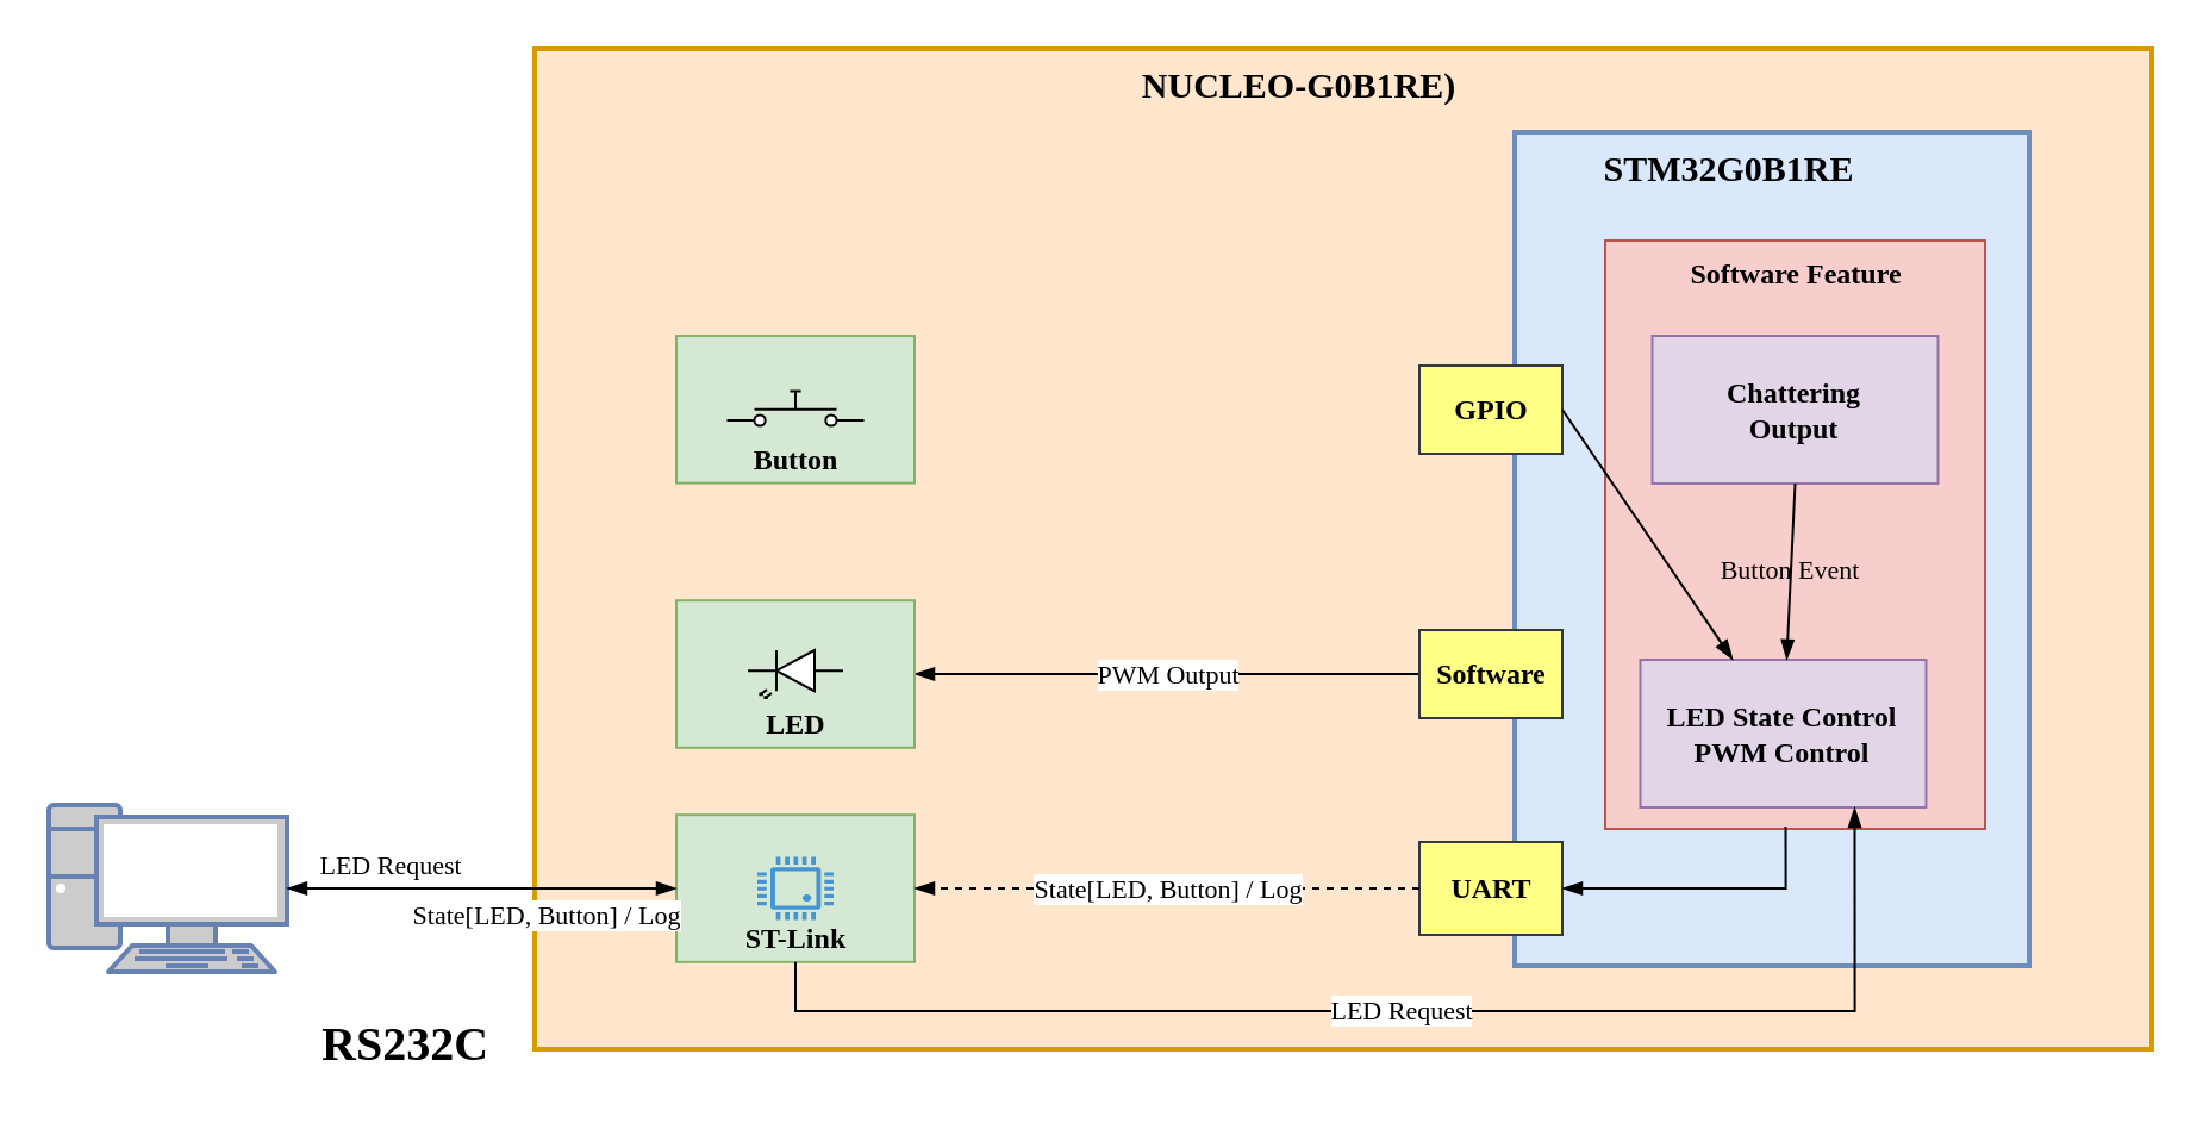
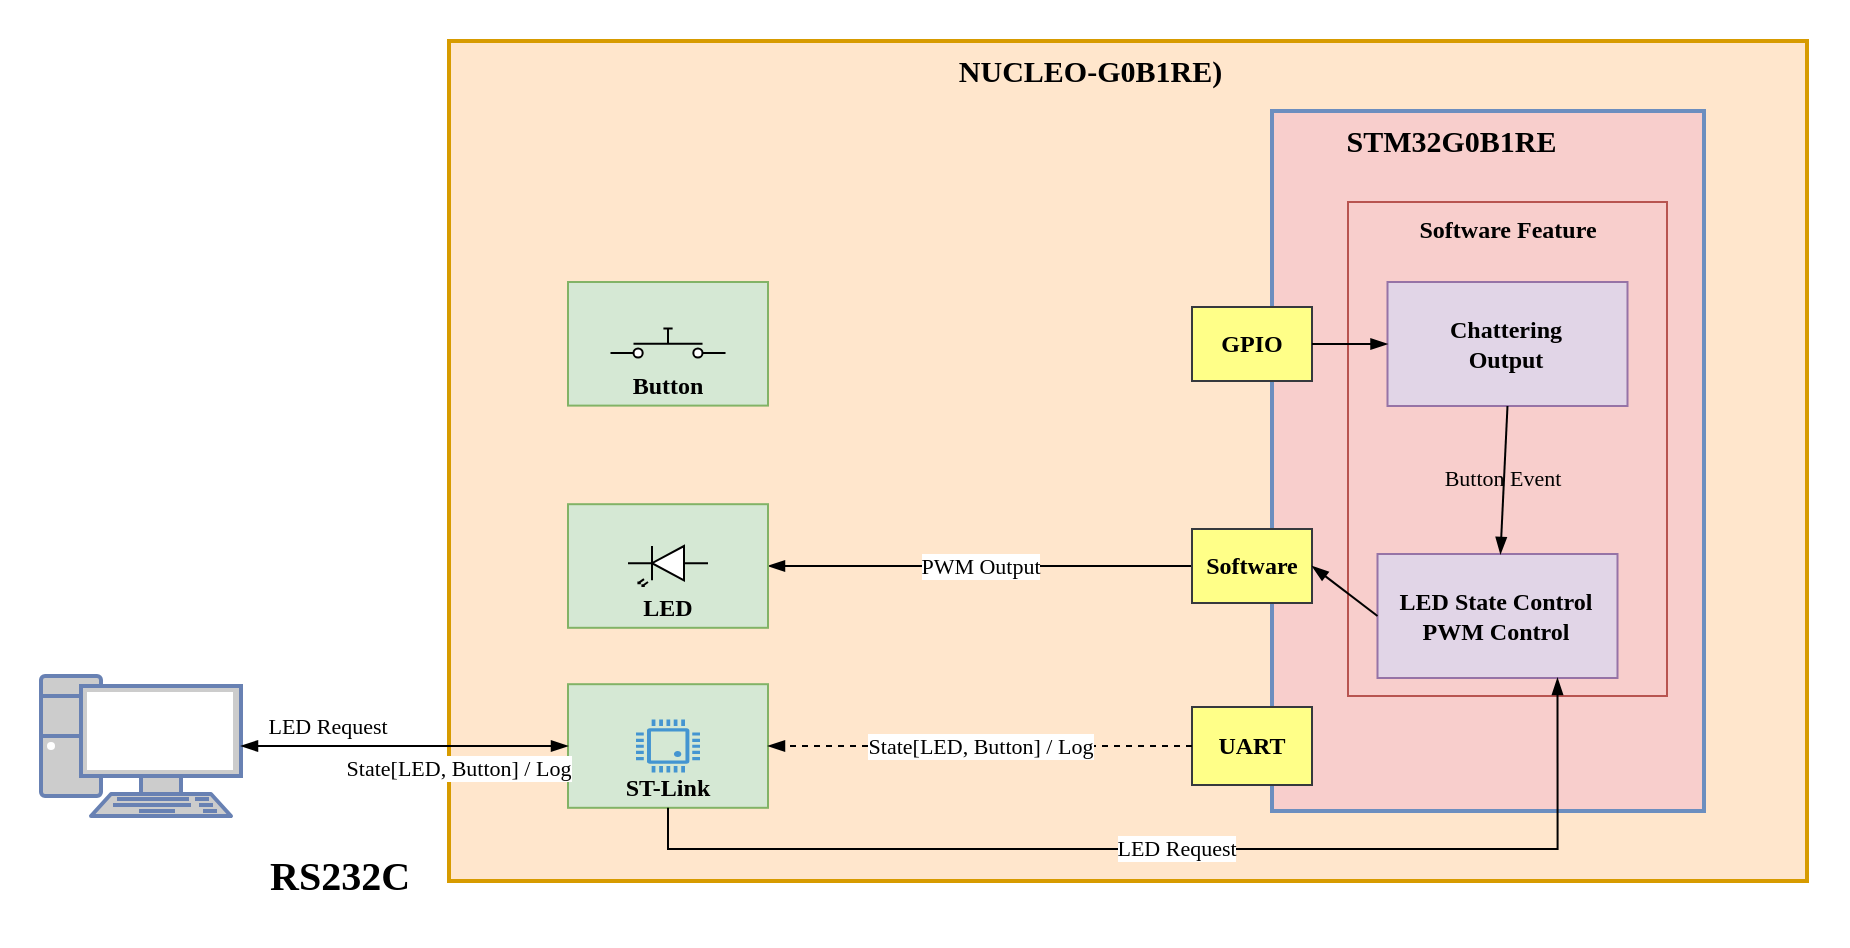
- <mxCell id="3" value="&lt;div class=&quot;O0&quot; style=&quot;margin-top: 0pt; margin-bottom: 0pt; text-indent: -0.38in; font-size: 15px;&quot;&gt;&lt;div class=&quot;O0&quot; style=&quot;margin-top: 0pt; margin-bottom: 0pt; text-indent: -0.38in; font-size: 15px;&quot;&gt;&lt;span style=&quot;font-size: 15px; font-weight: bold;&quot;&gt;STM32G0B1RE&lt;/span&gt;&lt;/div&gt;&lt;/div&gt;" style="rounded=0;whiteSpace=wrap;html=1;strokeWidth=2;align=center;horizontal=1;verticalAlign=top;fontSize=15;labelBackgroundColor=none;fontFamily=Calibri;fillColor=#dae8fc;strokeColor=#6c8ebf;" parent="1" vertex="1"><mxGeometry x="635.5" y="55" width="216" height="350" as="geometry" /></mxCell>
+ <mxCell id="3" value="&lt;div class=&quot;O0&quot; style=&quot;margin-top: 0pt; margin-bottom: 0pt; text-indent: -0.38in; font-size: 15px;&quot;&gt;&lt;div class=&quot;O0&quot; style=&quot;margin-top: 0pt; margin-bottom: 0pt; text-indent: -0.38in; font-size: 15px;&quot;&gt;&lt;span style=&quot;font-size: 15px; font-weight: bold;&quot;&gt;STM32G0B1RE&lt;/span&gt;&lt;/div&gt;&lt;/div&gt;" style="rounded=0;whiteSpace=wrap;html=1;strokeWidth=2;align=center;horizontal=1;verticalAlign=top;fontSize=15;labelBackgroundColor=none;fontFamily=Calibri;fillColor=#f8cecc;strokeColor=#6c8ebf;" parent="1" vertex="1"><mxGeometry x="635.5" y="55" width="216" height="350" as="geometry" /></mxCell>
- <mxCell id="22" value="" style="endArrow=blockThin;startArrow=none;html=1;rounded=0;exitX=1;exitY=0.5;exitDx=0;exitDy=0;strokeWidth=1;startFill=0;endFill=1;fontFamily=Calibri;" parent="1" source="13" target="9" edge="1"><mxGeometry width="50" height="50" relative="1" as="geometry"><mxPoint x="435.5" y="182" as="sourcePoint" /><mxPoint x="605.5" y="182" as="targetPoint" /></mxGeometry></mxCell>
+ <mxCell id="22" value="" style="endArrow=blockThin;startArrow=none;html=1;rounded=0;entryX=0;entryY=0.5;entryDx=0;entryDy=0;exitX=1;exitY=0.5;exitDx=0;exitDy=0;strokeWidth=1;startFill=0;endFill=1;fontFamily=Calibri;" parent="1" source="13" target="8" edge="1"><mxGeometry width="50" height="50" relative="1" as="geometry"><mxPoint x="435.5" y="182" as="sourcePoint" /><mxPoint x="605.5" y="182" as="targetPoint" /></mxGeometry></mxCell>
+ <mxCell id="23" value="" style="endArrow=blockThin;startArrow=none;html=1;rounded=0;entryX=1;entryY=0.5;entryDx=0;entryDy=0;exitX=0;exitY=0.5;exitDx=0;exitDy=0;strokeWidth=1;startFill=0;endFill=1;fontFamily=Calibri;" parent="1" source="9" target="14" edge="1"><mxGeometry width="50" height="50" relative="1" as="geometry"><mxPoint x="665.5" y="179" as="sourcePoint" /><mxPoint x="706.5" y="179" as="targetPoint" /></mxGeometry></mxCell>
- <mxCell id="16" value="" style="endArrow=blockThin;startArrow=none;html=1;rounded=0;entryX=1;entryY=0.5;entryDx=0;entryDy=0;exitX=0.475;exitY=0.996;exitDx=0;exitDy=0;strokeWidth=1;startFill=0;endFill=1;fontFamily=Calibri;edgeStyle=orthogonalEdgeStyle;exitPerimeter=0;" parent="1" source="7" target="4" edge="1"><mxGeometry width="50" height="50" relative="1" as="geometry"><mxPoint x="605.5" y="156" as="sourcePoint" /><mxPoint x="425.5" y="155" as="targetPoint" /></mxGeometry></mxCell>
